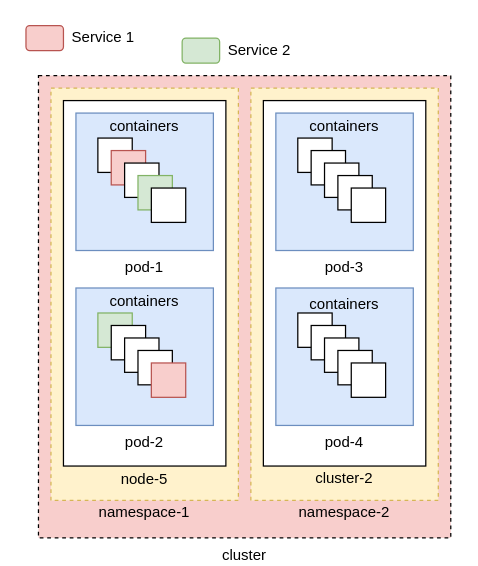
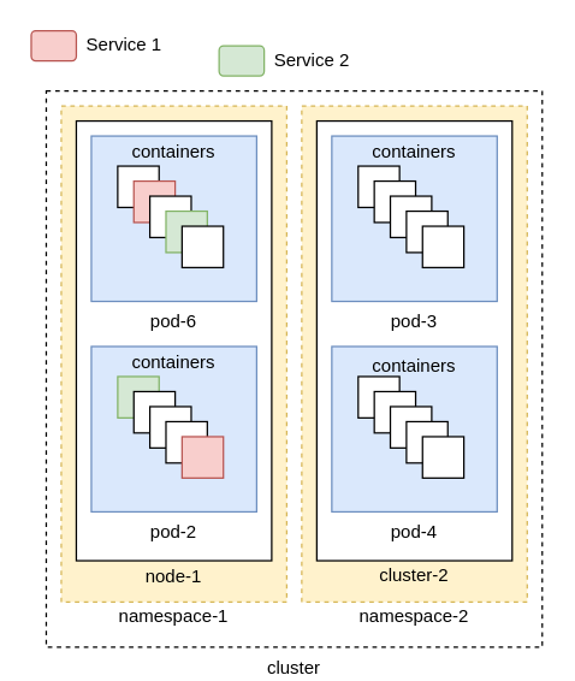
- <mxCell id="17" value="pod-1" style="whiteSpace=wrap;html=1;aspect=fixed;labelPosition=center;verticalLabelPosition=bottom;align=center;verticalAlign=top;fillColor=#dae8fc;strokeColor=#6c8ebf;" parent="16" vertex="1"><mxGeometry width="110" height="110" as="geometry" /></mxCell>
+ <mxCell id="17" value="pod-6" style="whiteSpace=wrap;html=1;aspect=fixed;labelPosition=center;verticalLabelPosition=bottom;align=center;verticalAlign=top;fillColor=#dae8fc;strokeColor=#6c8ebf;" parent="16" vertex="1"><mxGeometry width="110" height="110" as="geometry" /></mxCell>
- <mxCell id="4" value="cluster" style="rounded=0;whiteSpace=wrap;html=1;verticalAlign=top;labelPosition=center;verticalLabelPosition=bottom;align=center;dashed=1;fillColor=#f8cecc;" parent="1" vertex="1"><mxGeometry x="30" y="60" width="330" height="370" as="geometry" /></mxCell>
+ <mxCell id="4" value="cluster" style="rounded=0;whiteSpace=wrap;html=1;verticalAlign=top;labelPosition=center;verticalLabelPosition=bottom;align=center;dashed=1;" parent="1" vertex="1"><mxGeometry x="30" y="60" width="330" height="370" as="geometry" /></mxCell>
- <mxCell id="7" value="node-5" style="rounded=0;whiteSpace=wrap;html=1;labelPosition=center;verticalLabelPosition=bottom;align=center;verticalAlign=top;spacing=0;spacingTop=-2;" parent="6" vertex="1"><mxGeometry width="130" height="292.5" as="geometry" /></mxCell>
+ <mxCell id="7" value="node-1" style="rounded=0;whiteSpace=wrap;html=1;labelPosition=center;verticalLabelPosition=bottom;align=center;verticalAlign=top;spacing=0;spacingTop=-2;" parent="6" vertex="1"><mxGeometry width="130" height="292.5" as="geometry" /></mxCell>
